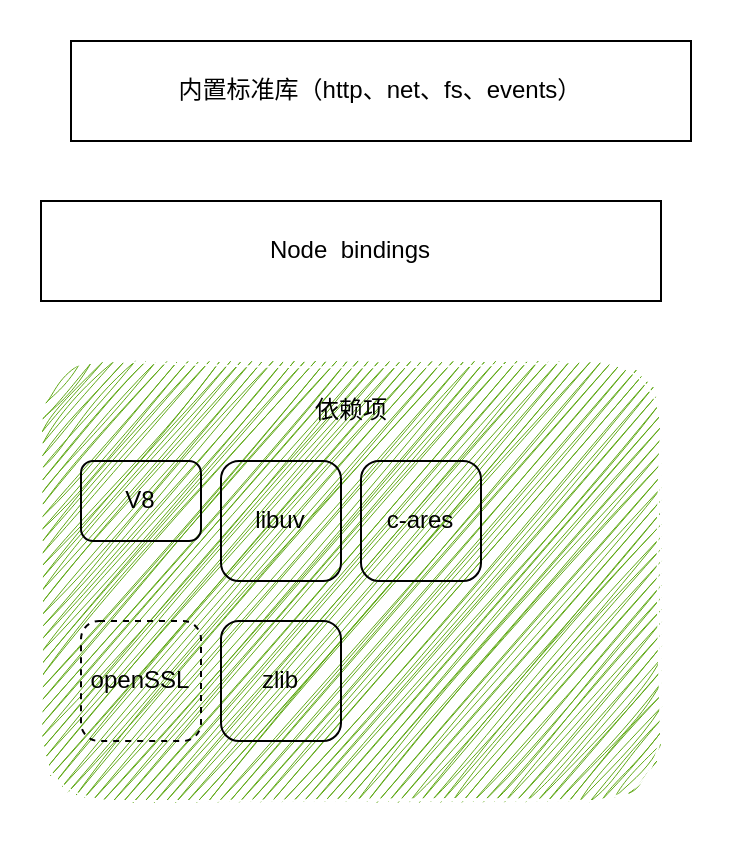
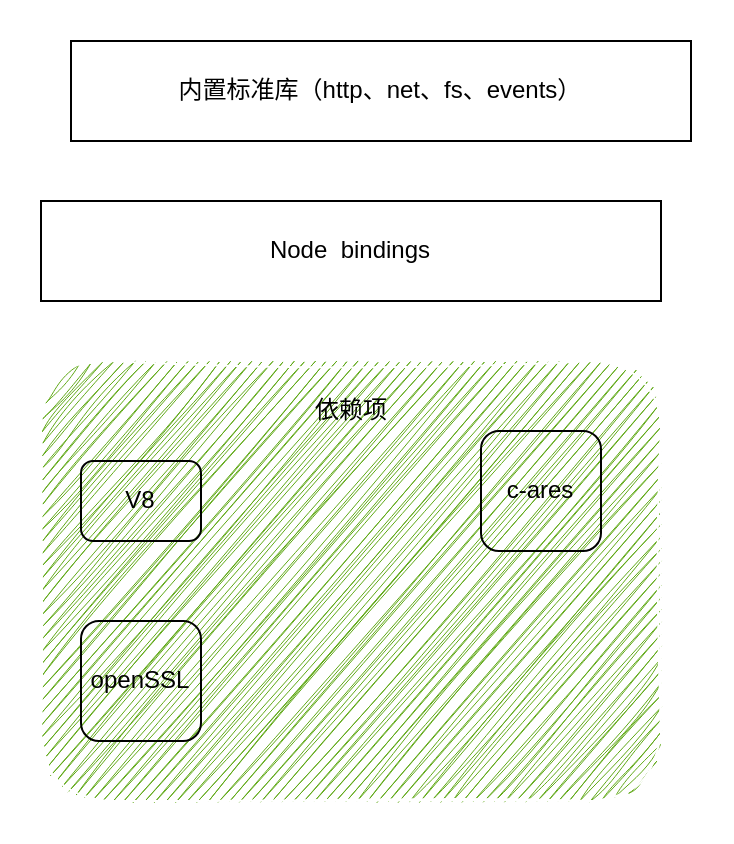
- <mxCell id="7" value="libuv" style="rounded=1;whiteSpace=wrap;html=1;strokeColor=default;fillColor=none;" vertex="1" parent="1"><mxGeometry x="110" y="230" width="60" height="60" as="geometry" /></mxCell>
- <mxCell id="8" value="c-ares" style="rounded=1;whiteSpace=wrap;html=1;strokeColor=default;fillColor=none;" vertex="1" parent="1"><mxGeometry x="180" y="230" width="60" height="60" as="geometry" /></mxCell>
+ <mxCell id="8" value="c-ares" style="rounded=1;whiteSpace=wrap;html=1;strokeColor=default;fillColor=none;" vertex="1" parent="1"><mxGeometry x="240" y="215" width="60" height="60" as="geometry" /></mxCell>
- <mxCell id="9" value="openSSL" style="rounded=1;whiteSpace=wrap;html=1;strokeColor=default;fillColor=none;dashed=1;" vertex="1" parent="1"><mxGeometry x="40" y="310" width="60" height="60" as="geometry" /></mxCell>
+ <mxCell id="9" value="openSSL" style="rounded=1;whiteSpace=wrap;html=1;strokeColor=default;fillColor=none;" vertex="1" parent="1"><mxGeometry x="40" y="310" width="60" height="60" as="geometry" /></mxCell>
- <mxCell id="10" value="zlib" style="rounded=1;whiteSpace=wrap;html=1;strokeColor=default;fillColor=none;" vertex="1" parent="1"><mxGeometry x="110" y="310" width="60" height="60" as="geometry" /></mxCell>
